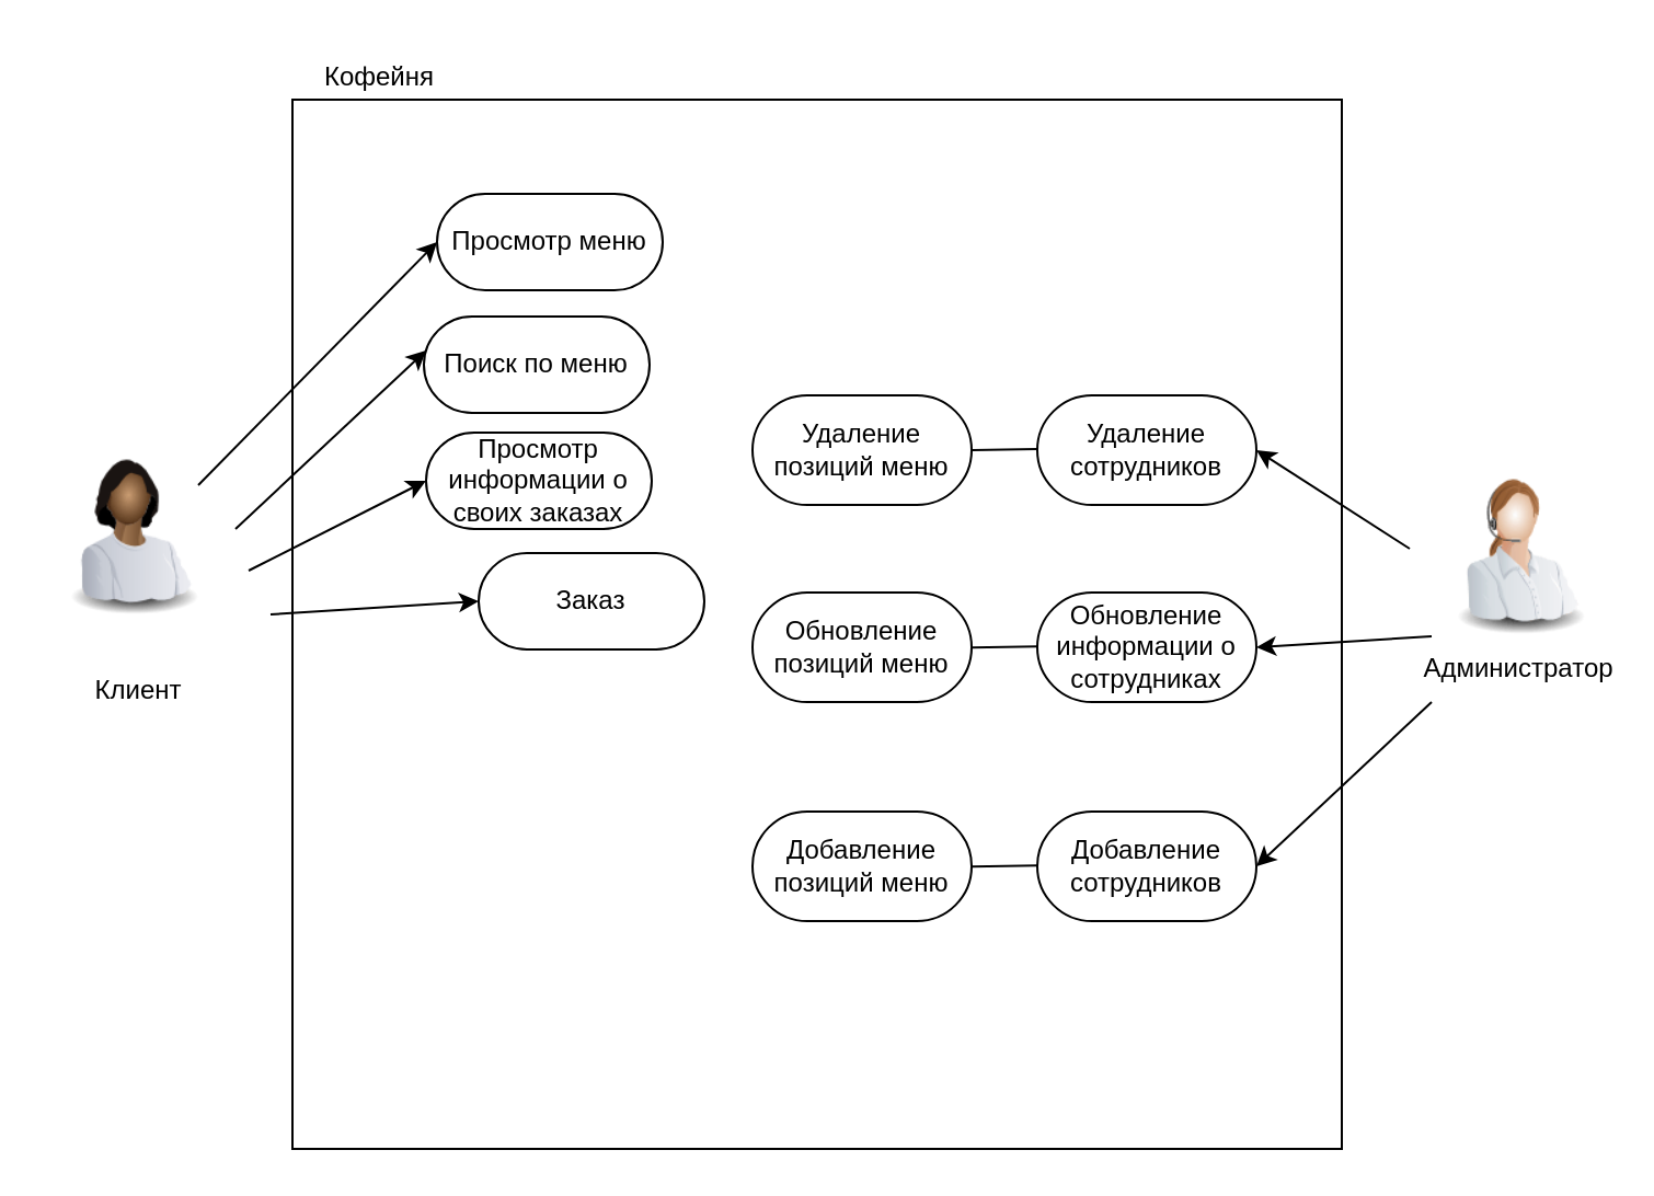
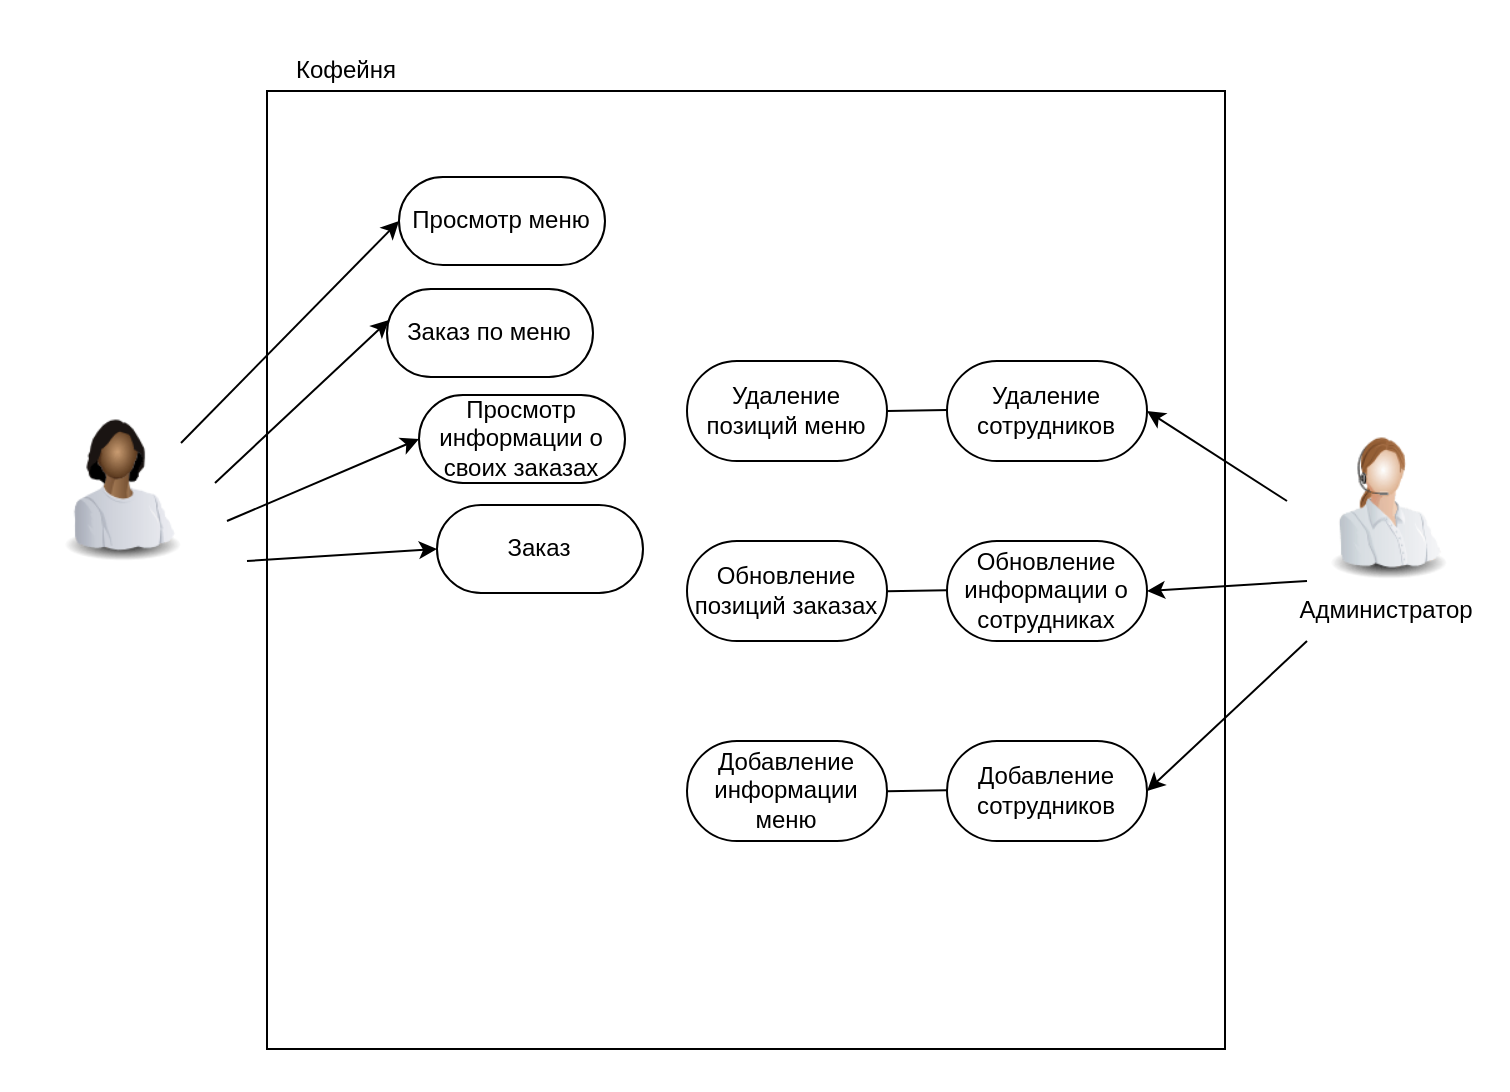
- <mxCell id="26" value="Поиск по меню" style="html=1;dashed=0;whiteSpace=wrap;shape=mxgraph.dfd.start" vertex="1" parent="1"><mxGeometry x="193" y="144" width="103" height="44" as="geometry" /></mxCell>
+ <mxCell id="26" value="Заказ по меню" style="html=1;dashed=0;whiteSpace=wrap;shape=mxgraph.dfd.start" vertex="1" parent="1"><mxGeometry x="193" y="144" width="103" height="44" as="geometry" /></mxCell>
- <mxCell id="23" value="Просмотр информации о своих заказах" style="html=1;dashed=0;whiteSpace=wrap;shape=mxgraph.dfd.start" vertex="1" parent="1"><mxGeometry x="194" y="197" width="103" height="44" as="geometry" /></mxCell>
+ <mxCell id="23" value="Просмотр информации о своих заказах" style="html=1;dashed=0;whiteSpace=wrap;shape=mxgraph.dfd.start" vertex="1" parent="1"><mxGeometry x="209" y="197" width="103" height="44" as="geometry" /></mxCell>
- <mxCell id="17" value="Обновление позиций меню" style="html=1;dashed=0;whiteSpace=wrap;shape=mxgraph.dfd.start" parent="1" vertex="1"><mxGeometry x="343" y="270" width="100" height="50" as="geometry" /></mxCell>
+ <mxCell id="17" value="Обновление позиций заказах" style="html=1;dashed=0;whiteSpace=wrap;shape=mxgraph.dfd.start" parent="1" vertex="1"><mxGeometry x="343" y="270" width="100" height="50" as="geometry" /></mxCell>
- <mxCell id="6" value="Клиент" style="text;html=1;align=center;verticalAlign=middle;whiteSpace=wrap;rounded=0;" parent="1" vertex="1"><mxGeometry x="33" y="300" width="60" height="30" as="geometry" /></mxCell>
- <mxCell id="18" value="Добавление позиций меню" style="html=1;dashed=0;whiteSpace=wrap;shape=mxgraph.dfd.start" parent="1" vertex="1"><mxGeometry x="343" y="370" width="100" height="50" as="geometry" /></mxCell>
+ <mxCell id="18" value="Добавление информации меню" style="html=1;dashed=0;whiteSpace=wrap;shape=mxgraph.dfd.start" parent="1" vertex="1"><mxGeometry x="343" y="370" width="100" height="50" as="geometry" /></mxCell>
